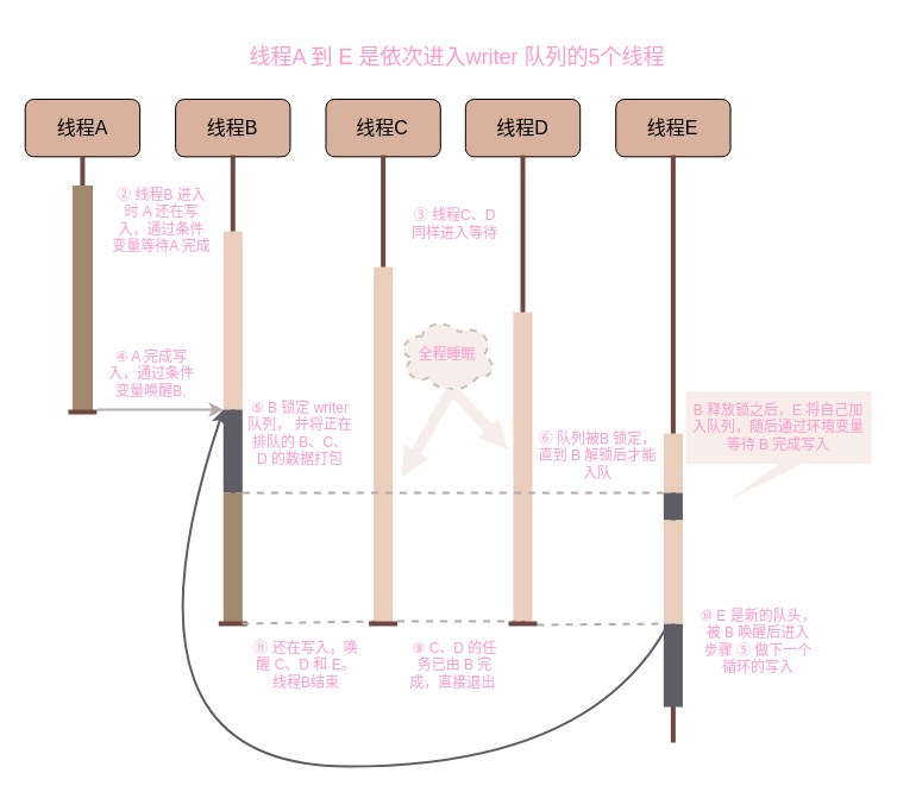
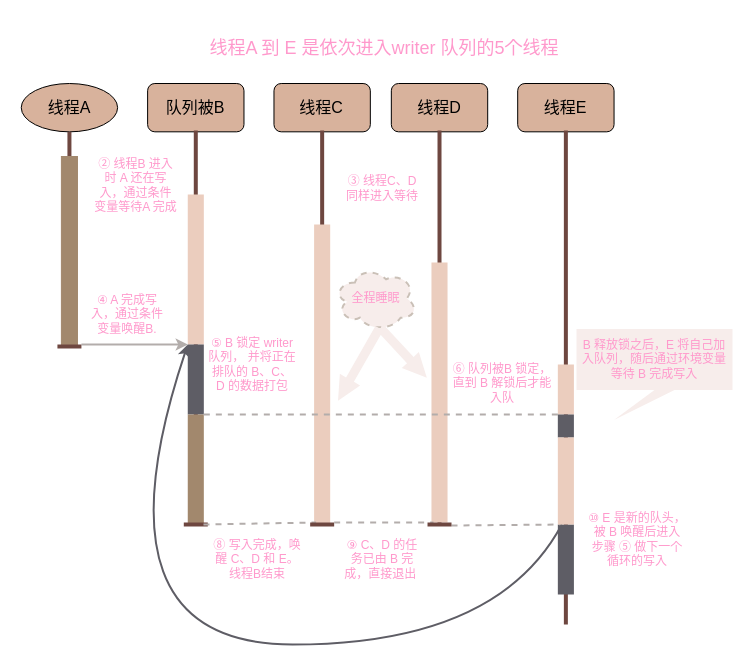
- <mxCell id="2" value="线程A" style="rounded=1;whiteSpace=wrap;html=1;fontSize=16;fillColor=#D8B29C;fontColor=default;labelBackgroundColor=none;container=0;strokeWidth=1;" vertex="1" parent="1"><mxGeometry x="20.75" y="83" width="96.36" height="48.32" as="geometry" /></mxCell>
+ <mxCell id="2" value="线程A" style="ellipse;whiteSpace=wrap;html=1;fontSize=16;fillColor=#D8B29C;fontColor=default;labelBackgroundColor=none;container=0;strokeWidth=1;" vertex="1" parent="1"><mxGeometry x="20.75" y="83" width="96.36" height="48.32" as="geometry" /></mxCell>
- <mxCell id="3" value="线程B" style="rounded=1;whiteSpace=wrap;html=1;fontSize=16;fillColor=#D8B29C;fontColor=default;labelBackgroundColor=none;container=0;strokeWidth=1;" vertex="1" parent="1"><mxGeometry x="147.11" y="83" width="96.36" height="48.32" as="geometry" /></mxCell>
+ <mxCell id="3" value="队列被B" style="rounded=1;whiteSpace=wrap;html=1;fontSize=16;fillColor=#D8B29C;fontColor=default;labelBackgroundColor=none;container=0;strokeWidth=1;" vertex="1" parent="1"><mxGeometry x="147.11" y="83" width="96.36" height="48.32" as="geometry" /></mxCell>
- <mxCell id="27" value="⑧ 还在写入，唤醒 C、D 和 E。 线程B结束" style="text;html=1;strokeColor=none;fillColor=none;align=center;verticalAlign=middle;whiteSpace=wrap;rounded=0;fontColor=#FF99CC;" vertex="1" parent="1"><mxGeometry x="212" y="529" width="90" height="60" as="geometry" /></mxCell>
+ <mxCell id="27" value="⑧ 写入完成，唤醒 C、D 和 E。 线程B结束" style="text;html=1;strokeColor=none;fillColor=none;align=center;verticalAlign=middle;whiteSpace=wrap;rounded=0;fontColor=#FF99CC;" vertex="1" parent="1"><mxGeometry x="212" y="529" width="90" height="60" as="geometry" /></mxCell>
